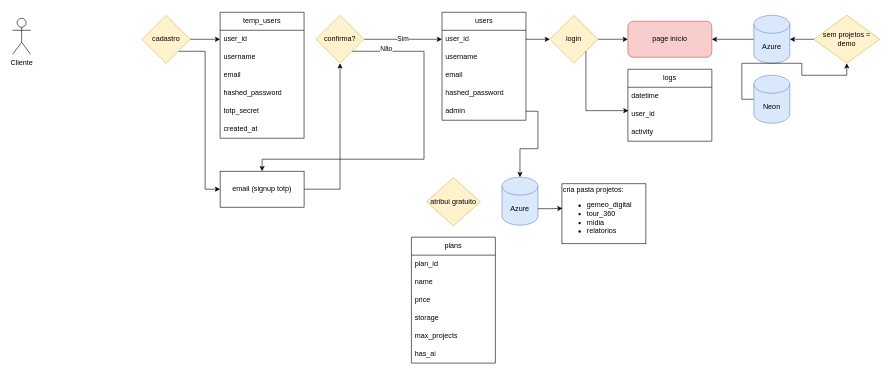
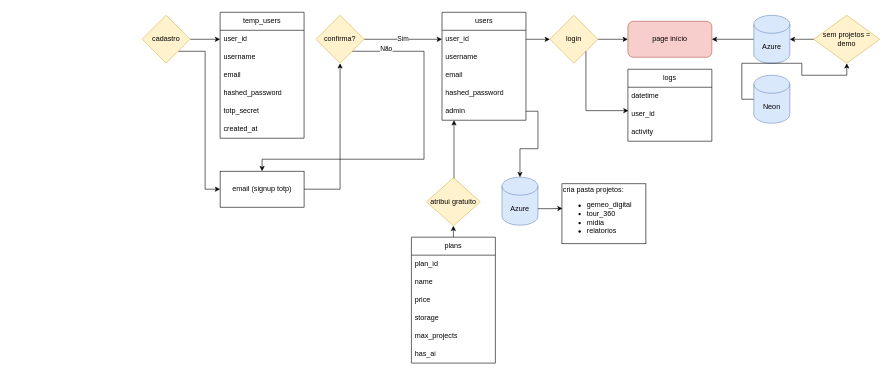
- <mxCell id="2" value="Cliente" style="shape=umlActor;verticalLabelPosition=bottom;verticalAlign=top;html=1;outlineConnect=0;" vertex="1" parent="1"><mxGeometry x="20" y="30" width="30" height="60" as="geometry" /></mxCell>
+ <mxCell id="52" style="edgeStyle=orthogonalEdgeStyle;rounded=0;orthogonalLoop=1;jettySize=auto;html=1;exitX=0.5;exitY=0;exitDx=0;exitDy=0;" edge="1" parent="1" source="53" target="20"><mxGeometry relative="1" as="geometry"><Array as="points"><mxPoint x="756" y="300" /></Array></mxGeometry></mxCell>
+ <mxCell id="44" style="edgeStyle=orthogonalEdgeStyle;rounded=0;orthogonalLoop=1;jettySize=auto;html=1;exitX=0.5;exitY=0;exitDx=0;exitDy=0;entryX=0.5;entryY=1;entryDx=0;entryDy=0;" edge="1" parent="1" source="45" target="53"><mxGeometry relative="1" as="geometry" /></mxCell>
